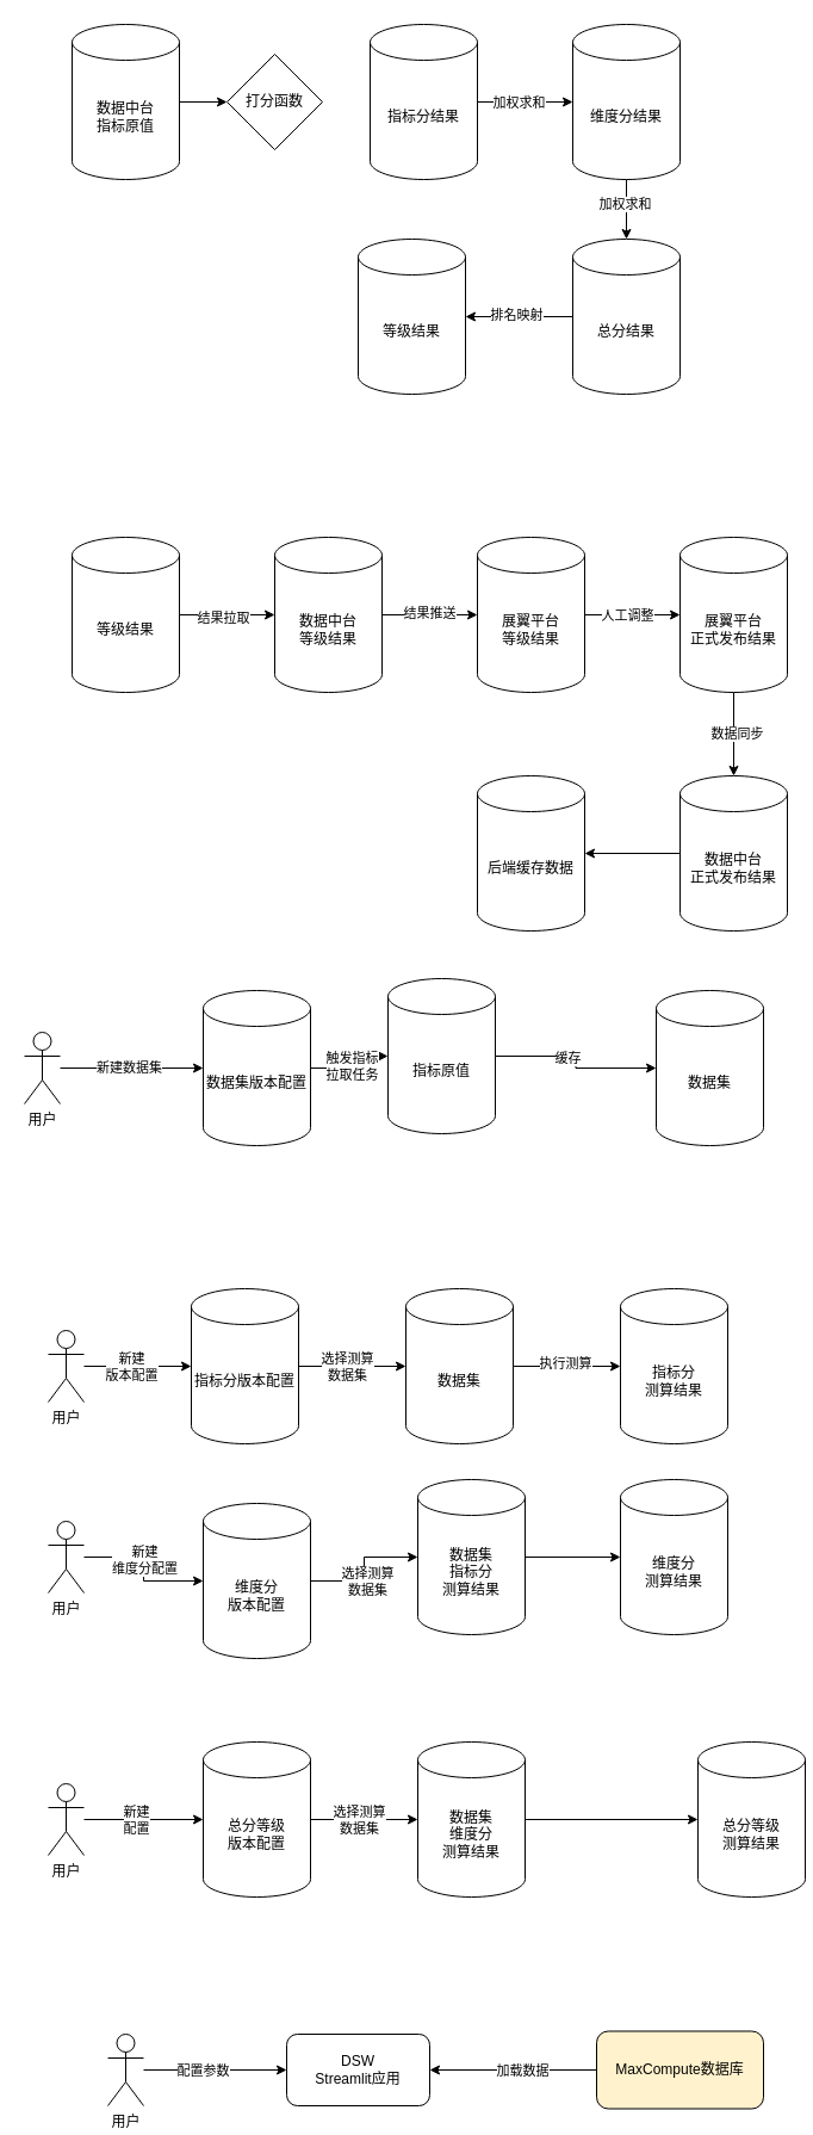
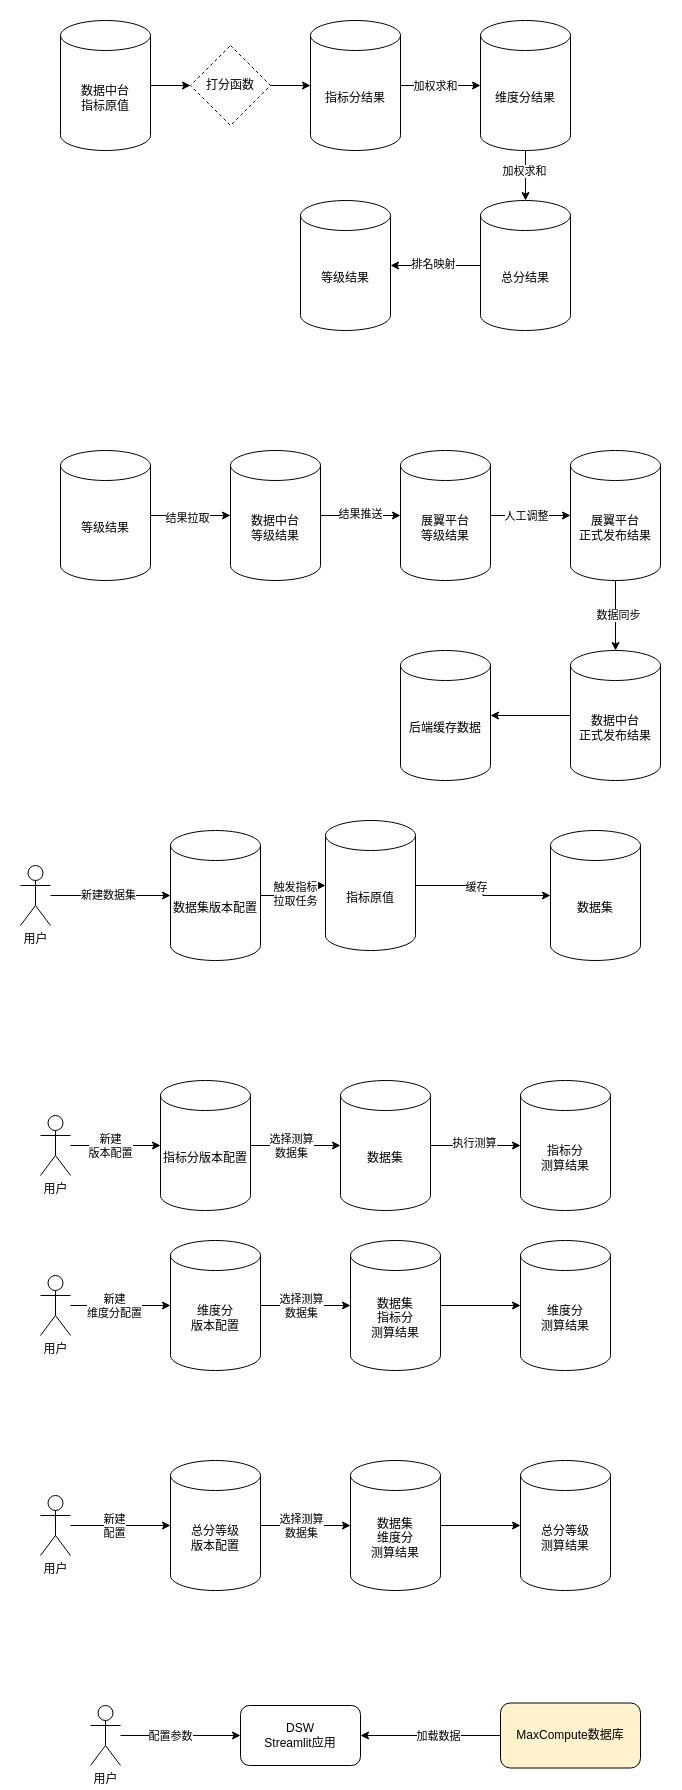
- <mxCell id="5" value="打分函数" style="rhombus;whiteSpace=wrap;html=1;" parent="1" vertex="1"><mxGeometry x="190" y="45" width="80" height="80" as="geometry" /></mxCell>
+ <mxCell id="5" value="打分函数" style="rhombus;whiteSpace=wrap;html=1;dashed=1;" parent="1" vertex="1"><mxGeometry x="190" y="45" width="80" height="80" as="geometry" /></mxCell>
+ <mxCell id="4" style="edgeStyle=orthogonalEdgeStyle;rounded=0;orthogonalLoop=1;jettySize=auto;html=1;" parent="1" source="5" target="8" edge="1"><mxGeometry relative="1" as="geometry" /></mxCell>
- <mxCell id="56" value="维度分&lt;div&gt;版本配置&lt;/div&gt;" style="shape=cylinder3;whiteSpace=wrap;html=1;boundedLbl=1;backgroundOutline=1;size=15;" parent="1" vertex="1"><mxGeometry x="170" y="1260" width="90" height="130" as="geometry" /></mxCell>
+ <mxCell id="56" value="维度分&lt;div&gt;版本配置&lt;/div&gt;" style="shape=cylinder3;whiteSpace=wrap;html=1;boundedLbl=1;backgroundOutline=1;size=15;" parent="1" vertex="1"><mxGeometry x="170" y="1240" width="90" height="130" as="geometry" /></mxCell>
- <mxCell id="68" value="&lt;div&gt;总分等级&lt;/div&gt;&lt;div&gt;测算结果&lt;/div&gt;" style="shape=cylinder3;whiteSpace=wrap;html=1;boundedLbl=1;backgroundOutline=1;size=15;" parent="1" vertex="1"><mxGeometry x="585" y="1460" width="90" height="130" as="geometry" /></mxCell>
+ <mxCell id="68" value="&lt;div&gt;总分等级&lt;/div&gt;&lt;div&gt;测算结果&lt;/div&gt;" style="shape=cylinder3;whiteSpace=wrap;html=1;boundedLbl=1;backgroundOutline=1;size=15;" parent="1" vertex="1"><mxGeometry x="520" y="1460" width="90" height="130" as="geometry" /></mxCell>
